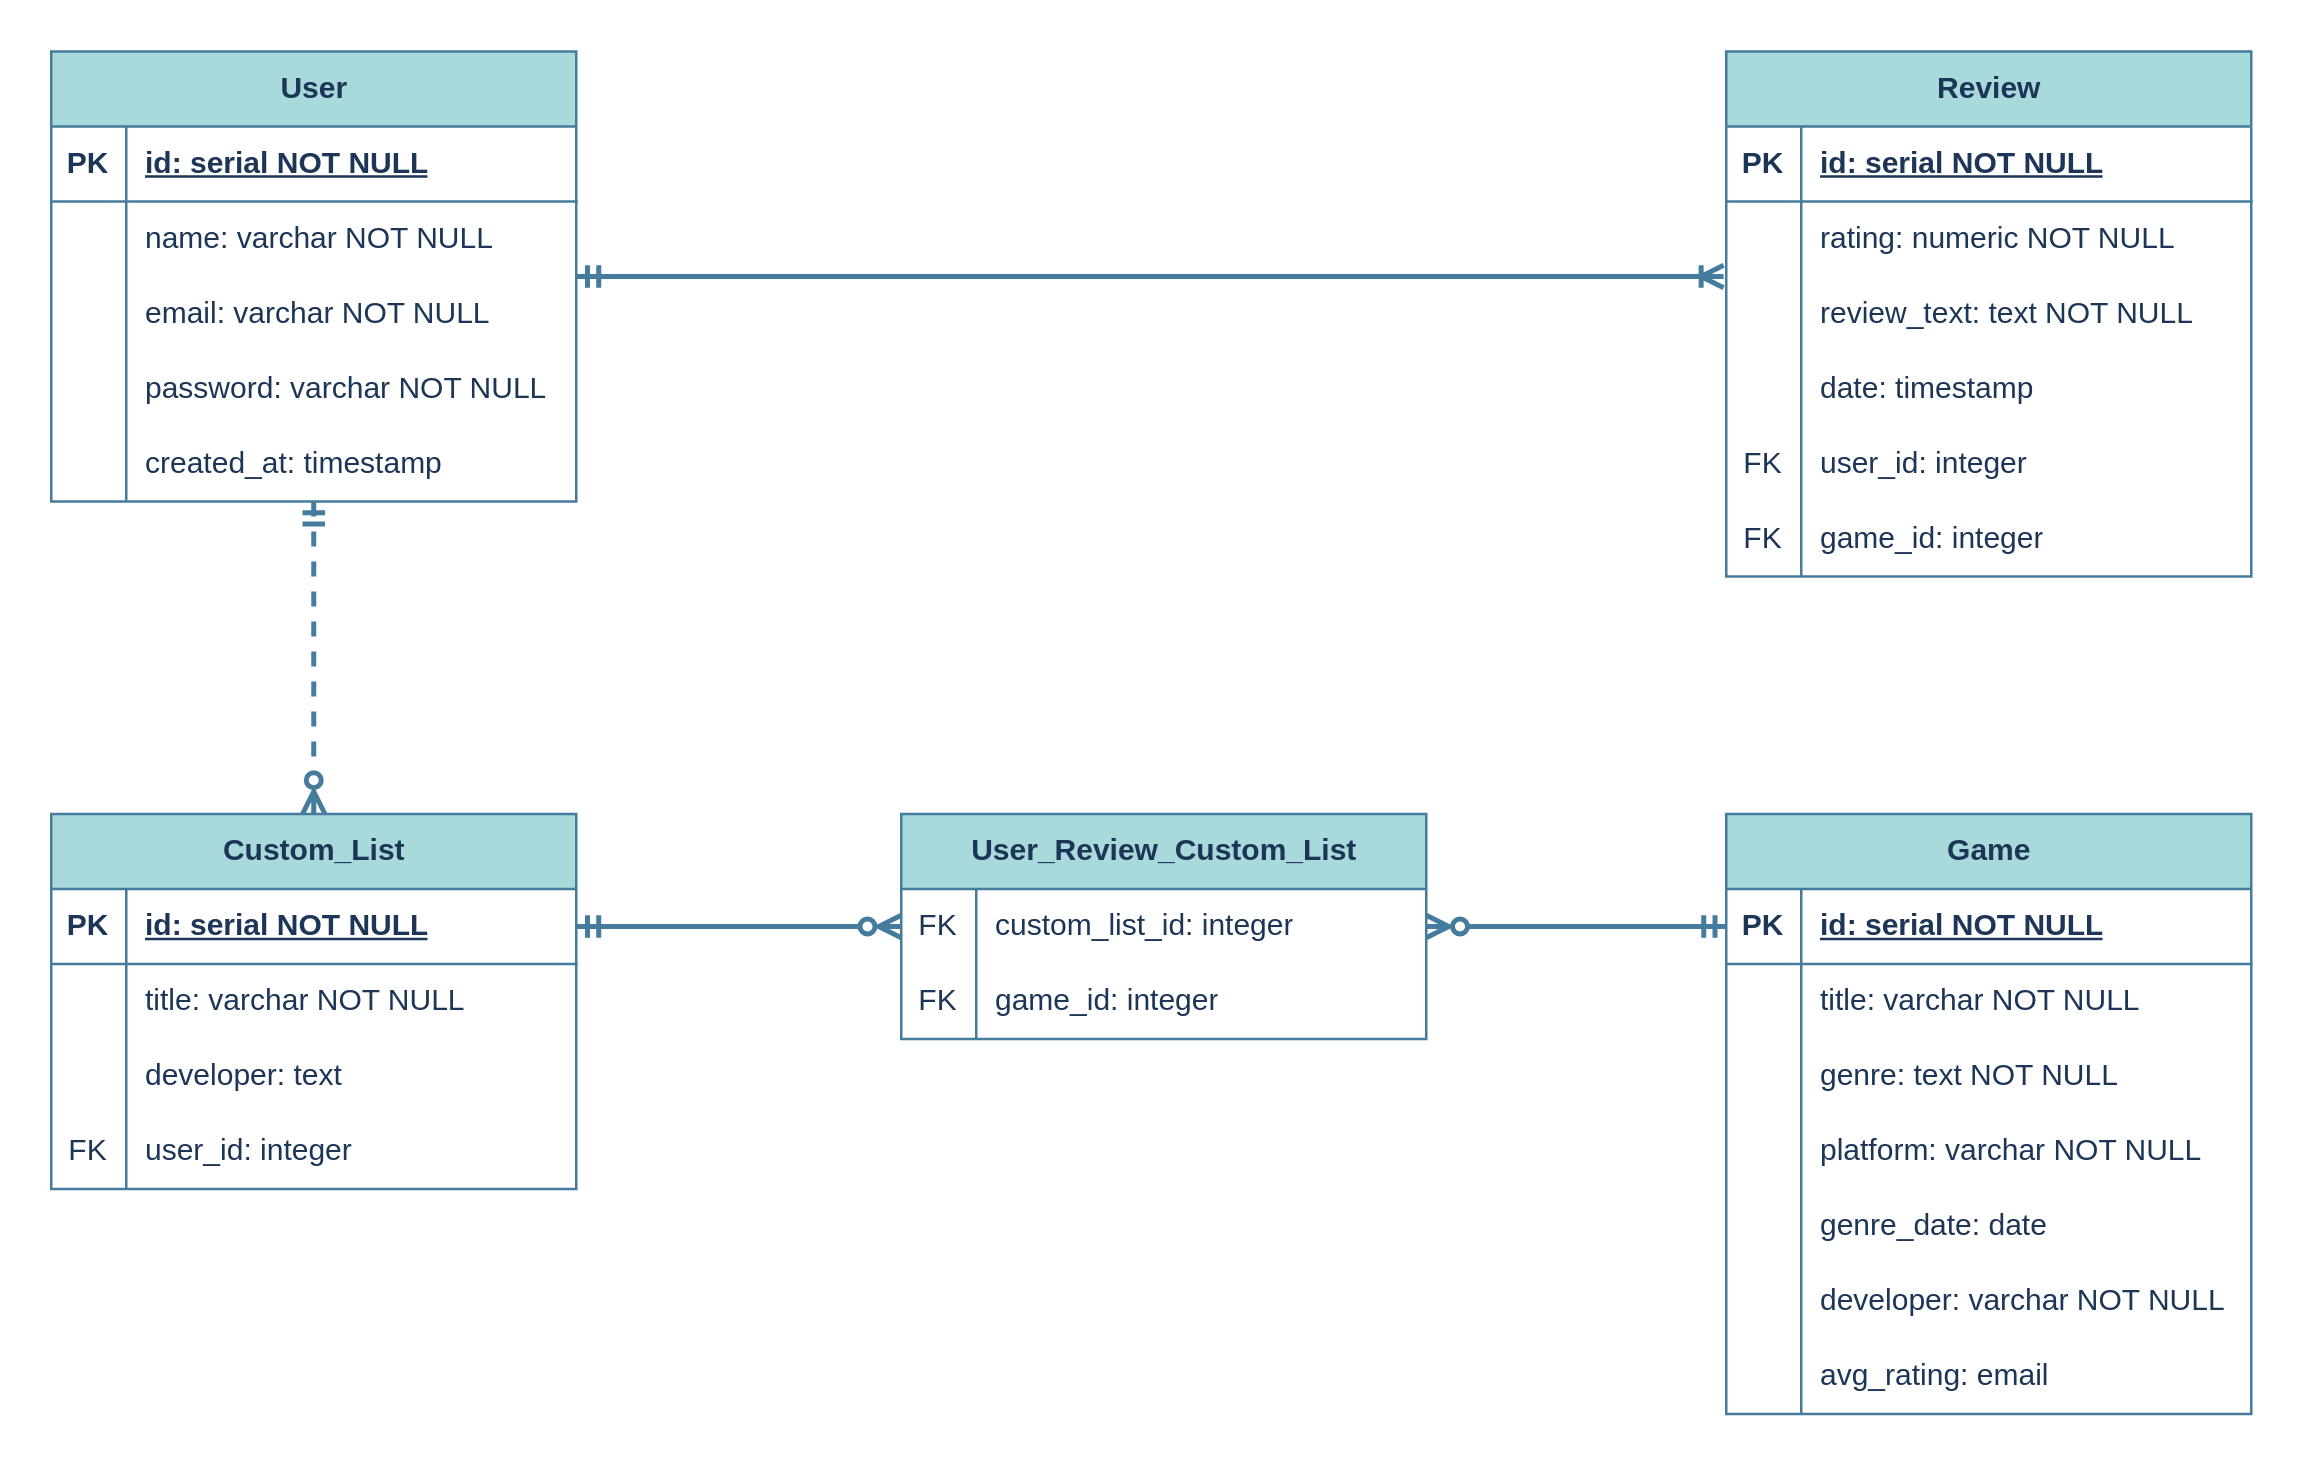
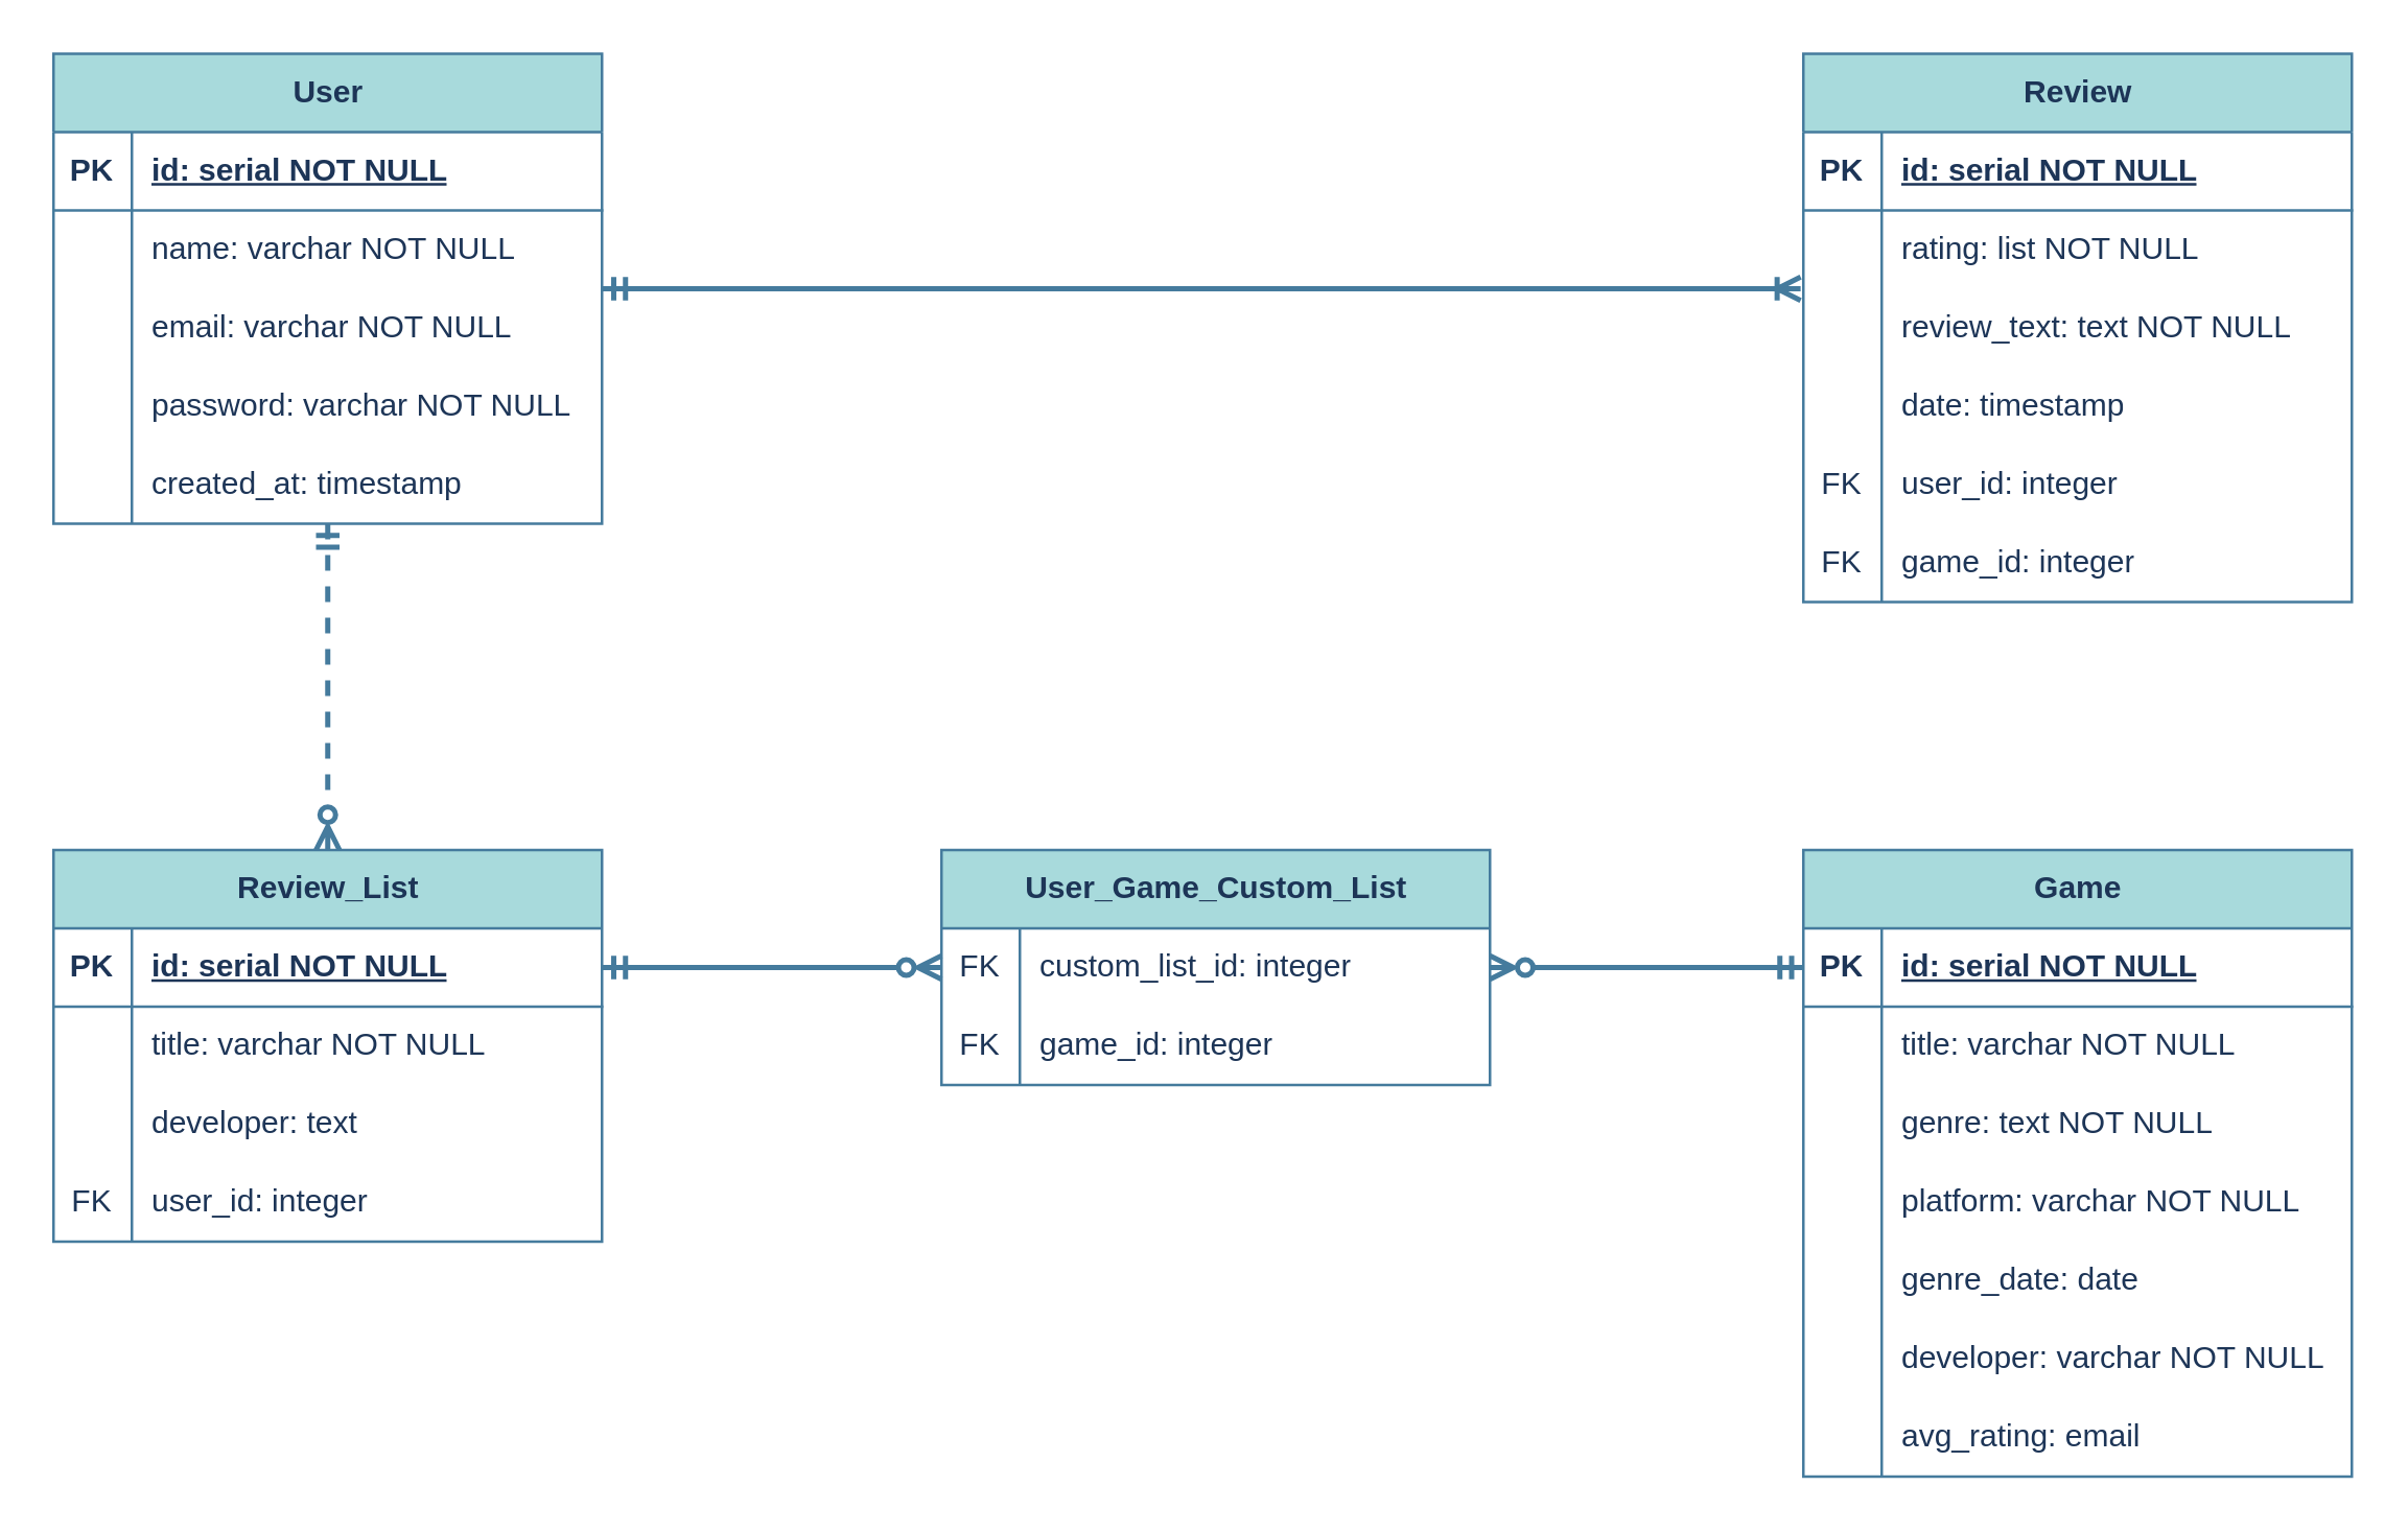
- <mxCell id="69" value="rating: numeric NOT NULL" style="shape=partialRectangle;connectable=0;fillColor=none;top=0;left=0;bottom=0;right=0;align=left;spacingLeft=6;overflow=hidden;whiteSpace=wrap;html=1;strokeColor=#457B9D;fontColor=#1D3557;" vertex="1" parent="67"><mxGeometry x="30" width="180" height="30" as="geometry"><mxRectangle width="180" height="30" as="alternateBounds" /></mxGeometry></mxCell>
+ <mxCell id="69" value="rating: list NOT NULL" style="shape=partialRectangle;connectable=0;fillColor=none;top=0;left=0;bottom=0;right=0;align=left;spacingLeft=6;overflow=hidden;whiteSpace=wrap;html=1;strokeColor=#457B9D;fontColor=#1D3557;" vertex="1" parent="67"><mxGeometry x="30" width="180" height="30" as="geometry"><mxRectangle width="180" height="30" as="alternateBounds" /></mxGeometry></mxCell>
- <mxCell id="42" value="Custom_List" style="shape=table;startSize=30;container=1;collapsible=1;childLayout=tableLayout;fixedRows=1;rowLines=0;fontStyle=1;align=center;resizeLast=1;html=1;strokeColor=#457B9D;fontColor=#1D3557;fillColor=#A8DADC;" vertex="1" parent="1"><mxGeometry x="20" y="325" width="210" height="150" as="geometry" /></mxCell>
+ <mxCell id="42" value="Review_List" style="shape=table;startSize=30;container=1;collapsible=1;childLayout=tableLayout;fixedRows=1;rowLines=0;fontStyle=1;align=center;resizeLast=1;html=1;strokeColor=#457B9D;fontColor=#1D3557;fillColor=#A8DADC;" vertex="1" parent="1"><mxGeometry x="20" y="325" width="210" height="150" as="geometry" /></mxCell>
- <mxCell id="56" value="User_Review_Custom_List" style="shape=table;startSize=30;container=1;collapsible=1;childLayout=tableLayout;fixedRows=1;rowLines=0;fontStyle=1;align=center;resizeLast=1;html=1;strokeColor=#457B9D;fontColor=#1D3557;fillColor=#A8DADC;" vertex="1" parent="1"><mxGeometry x="360" y="325" width="210" height="90" as="geometry" /></mxCell>
+ <mxCell id="56" value="User_Game_Custom_List" style="shape=table;startSize=30;container=1;collapsible=1;childLayout=tableLayout;fixedRows=1;rowLines=0;fontStyle=1;align=center;resizeLast=1;html=1;strokeColor=#457B9D;fontColor=#1D3557;fillColor=#A8DADC;" vertex="1" parent="1"><mxGeometry x="360" y="325" width="210" height="90" as="geometry" /></mxCell>
